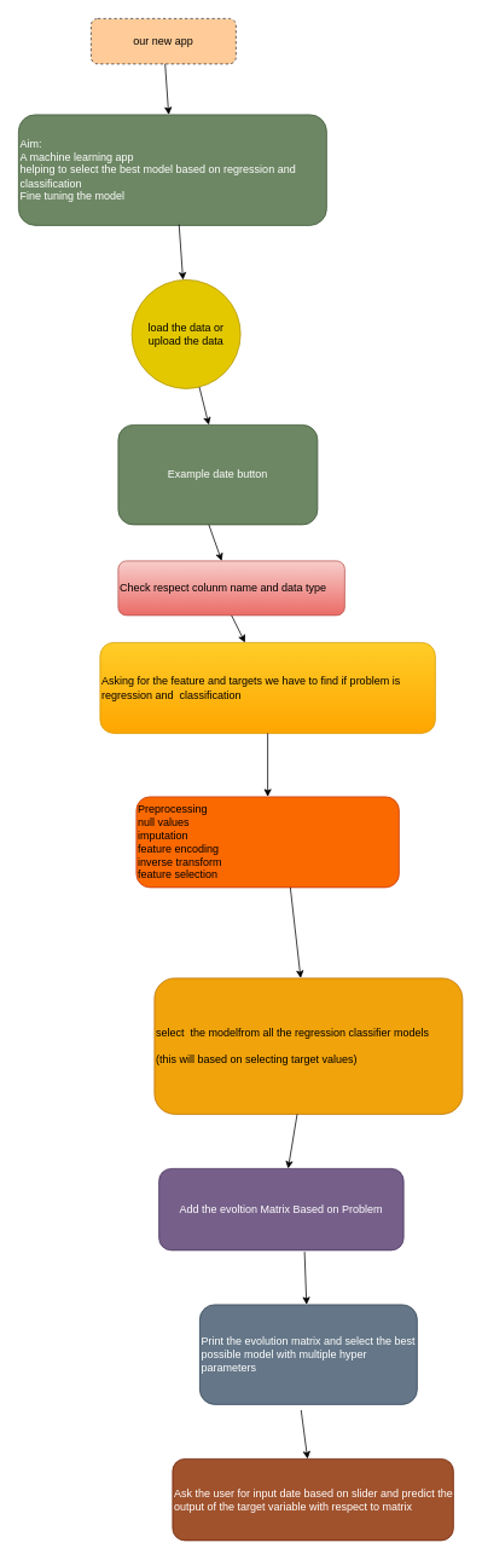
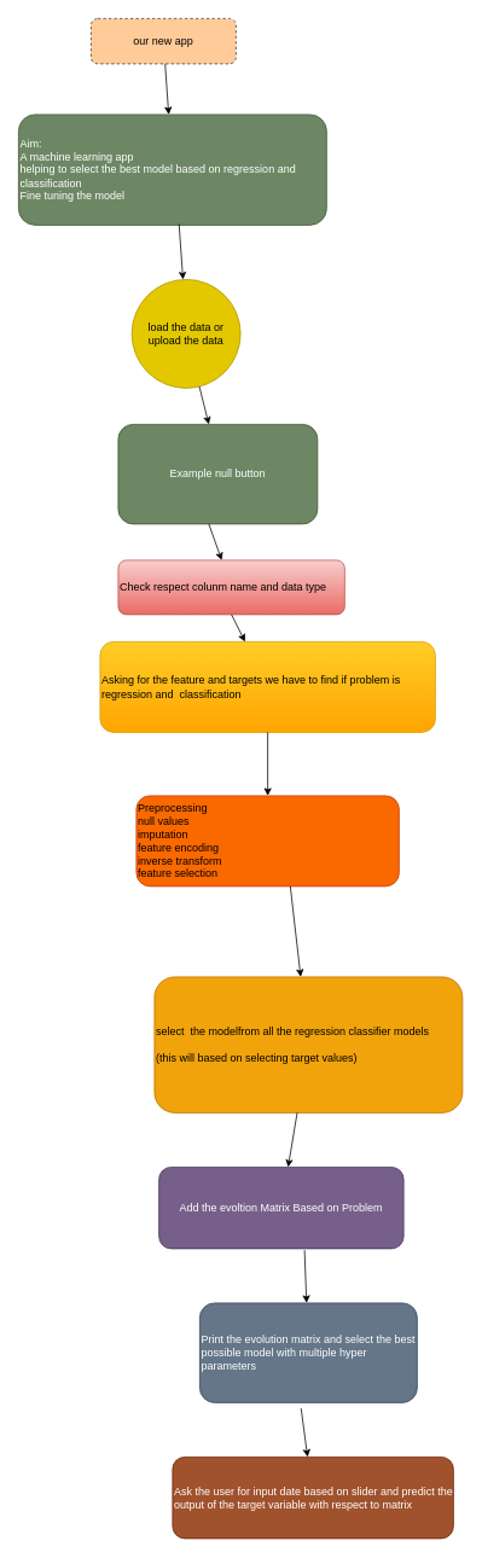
- <mxCell id="8" value="Example date button" style="rounded=1;whiteSpace=wrap;html=1;fillColor=#6d8764;strokeColor=#3A5431;fontColor=#ffffff;" vertex="1" parent="1"><mxGeometry x="130" y="468" width="220" height="110" as="geometry" /></mxCell>
+ <mxCell id="8" value="Example null button" style="rounded=1;whiteSpace=wrap;html=1;fillColor=#6d8764;strokeColor=#3A5431;fontColor=#ffffff;" vertex="1" parent="1"><mxGeometry x="130" y="468" width="220" height="110" as="geometry" /></mxCell>
